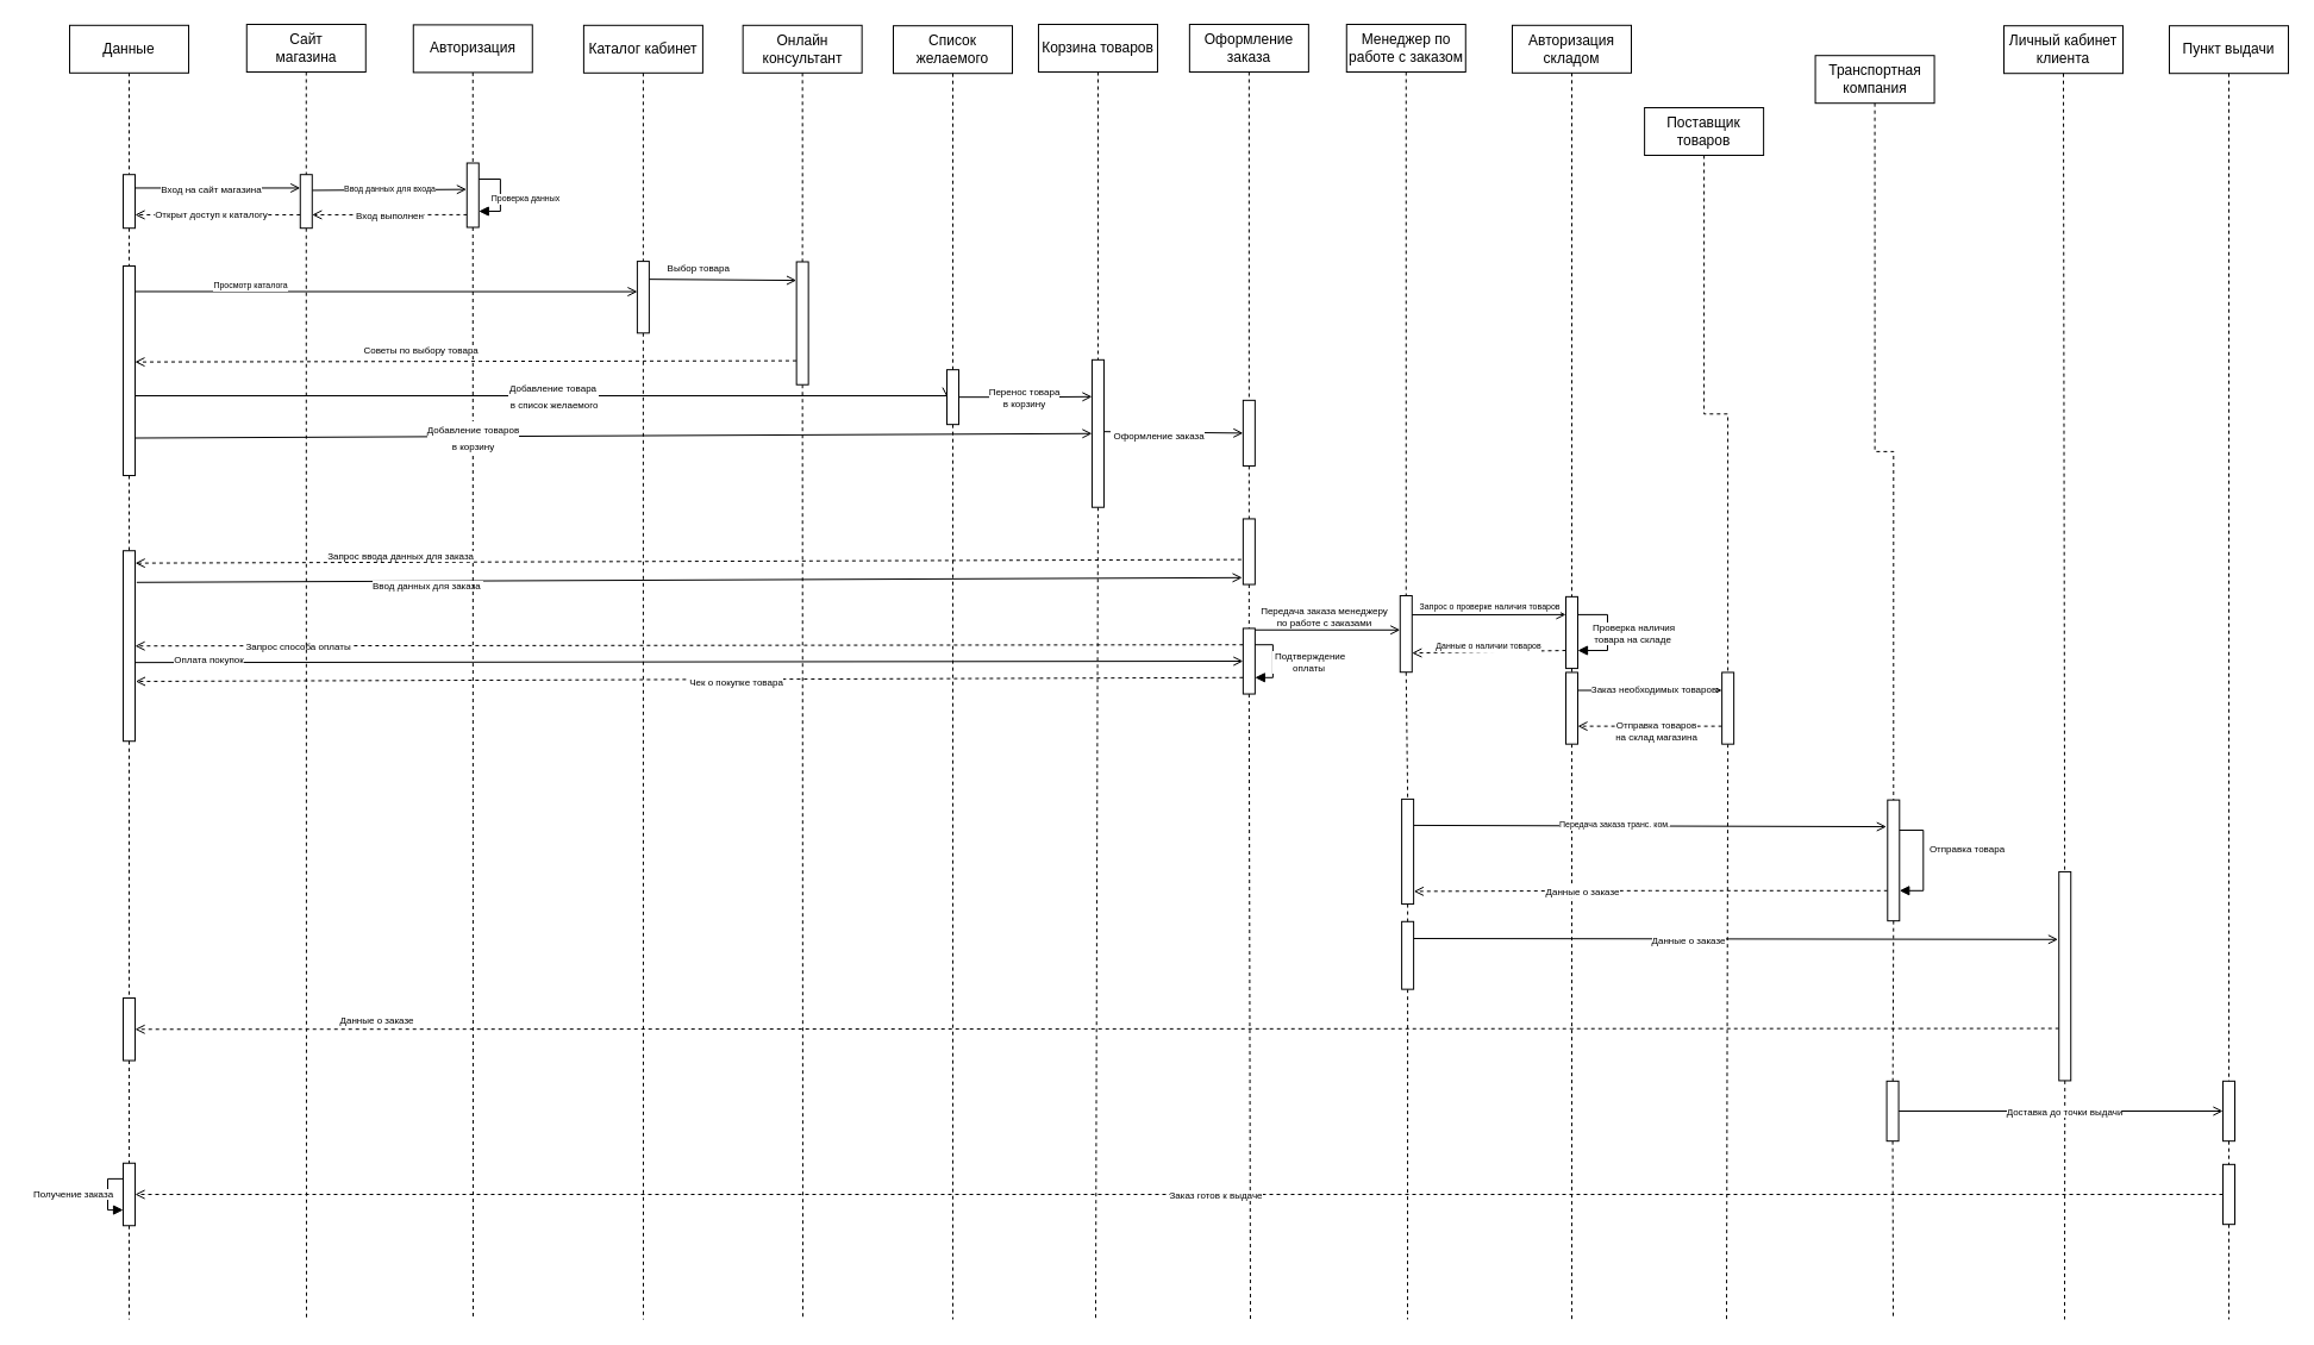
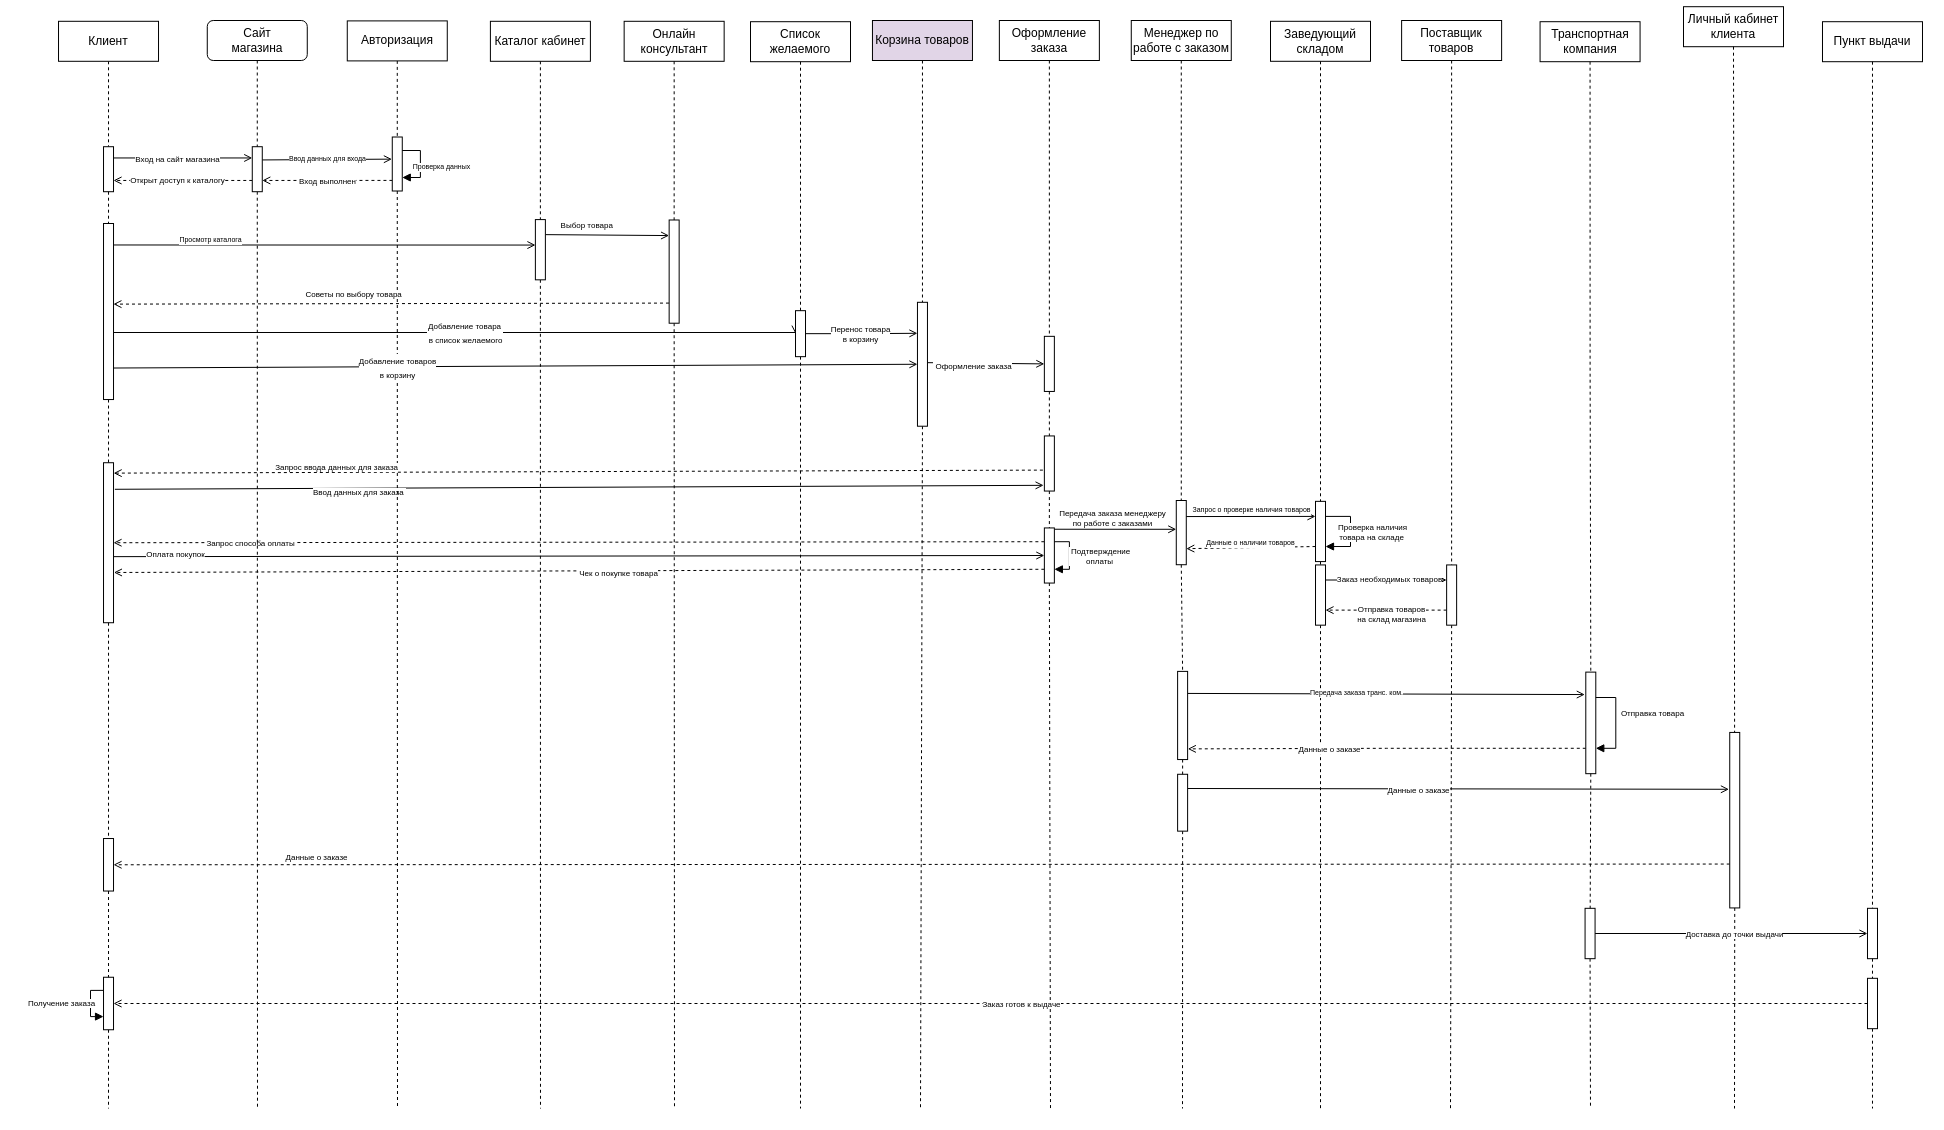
- <mxCell id="91" value="Сайт&lt;br&gt;магазина" style="whiteSpace=wrap;html=1;align=center;" parent="1" vertex="1"><mxGeometry x="206.77" y="20" width="100" height="40" as="geometry" /></mxCell>
+ <mxCell id="91" value="Сайт&lt;br&gt;магазина" style="whiteSpace=wrap;html=1;align=center;rounded=1;" parent="1" vertex="1"><mxGeometry x="206.77" y="20" width="100" height="40" as="geometry" /></mxCell>
- <mxCell id="29" value="Корзина товаров" style="whiteSpace=wrap;html=1;align=center;" parent="1" vertex="1"><mxGeometry x="871.96" y="20" width="100" height="40" as="geometry" /></mxCell>
+ <mxCell id="29" value="Корзина товаров" style="whiteSpace=wrap;html=1;align=center;fillColor=#e1d5e7;" parent="1" vertex="1"><mxGeometry x="871.96" y="20" width="100" height="40" as="geometry" /></mxCell>
- <mxCell id="10" value="Данные" style="whiteSpace=wrap;html=1;align=center;" parent="1" vertex="1"><mxGeometry x="58.02" y="20.8" width="100" height="40" as="geometry" /></mxCell>
+ <mxCell id="10" value="Клиент" style="whiteSpace=wrap;html=1;align=center;" parent="1" vertex="1"><mxGeometry x="58.02" y="20.8" width="100" height="40" as="geometry" /></mxCell>
- <mxCell id="70" value="Авторизация складом" style="whiteSpace=wrap;html=1;align=center;" parent="1" vertex="1"><mxGeometry x="1270" y="20.8" width="100" height="40" as="geometry" /></mxCell>
+ <mxCell id="70" value="Заведующий складом" style="whiteSpace=wrap;html=1;align=center;" parent="1" vertex="1"><mxGeometry x="1270" y="20.8" width="100" height="40" as="geometry" /></mxCell>
- <mxCell id="81" value="Личный кабинет&lt;br&gt;клиента" style="whiteSpace=wrap;html=1;align=center;" parent="1" vertex="1"><mxGeometry x="1683" y="21.2" width="100" height="40" as="geometry" /></mxCell>
+ <mxCell id="81" value="Личный кабинет&lt;br&gt;клиента" style="whiteSpace=wrap;html=1;align=center;" parent="1" vertex="1"><mxGeometry x="1683" y="6.2" width="100" height="40" as="geometry" /></mxCell>
- <mxCell id="107" value="Транспортная компания" style="whiteSpace=wrap;html=1;align=center;" parent="1" vertex="1"><mxGeometry x="1524.57" y="46.2" width="100" height="40" as="geometry" /></mxCell>
+ <mxCell id="107" value="Транспортная компания" style="whiteSpace=wrap;html=1;align=center;" parent="1" vertex="1"><mxGeometry x="1539.57" y="21.2" width="100" height="40" as="geometry" /></mxCell>
- <mxCell id="97" value="Поставщик товаров" style="whiteSpace=wrap;html=1;align=center;" parent="1" vertex="1"><mxGeometry x="1381.12" y="90" width="100" height="40" as="geometry" /></mxCell>
+ <mxCell id="97" value="Поставщик товаров" style="whiteSpace=wrap;html=1;align=center;" parent="1" vertex="1"><mxGeometry x="1401.12" y="20" width="100" height="40" as="geometry" /></mxCell>
